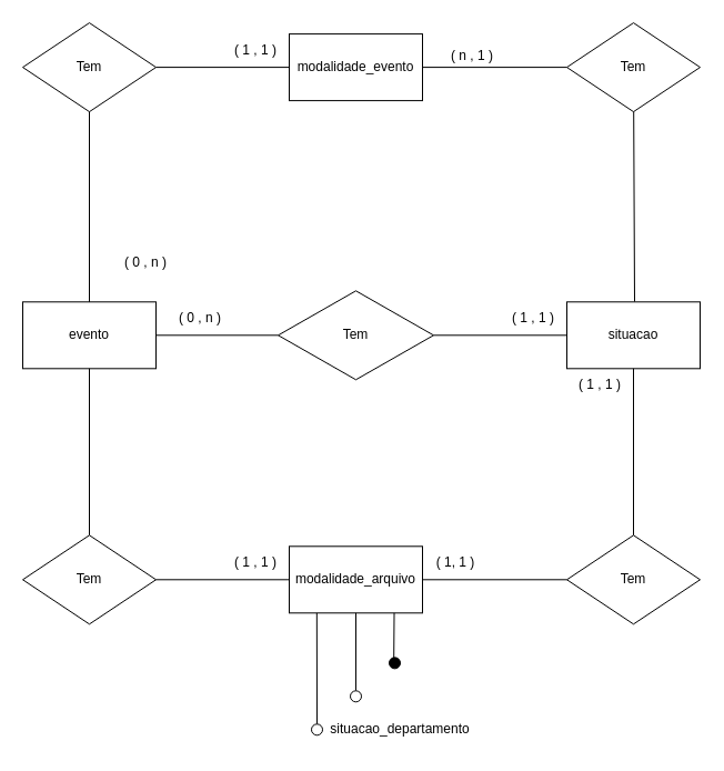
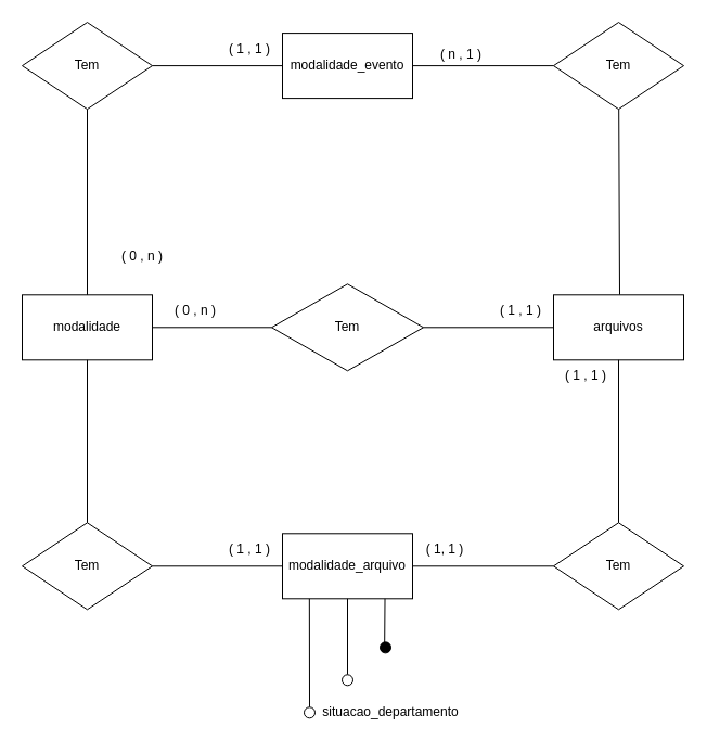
- <mxCell id="3" value="evento" style="rounded=0;whiteSpace=wrap;html=1;" vertex="1" parent="1"><mxGeometry x="20" y="271.3" width="120" height="60" as="geometry" /></mxCell>
+ <mxCell id="3" value="modalidade" style="rounded=0;whiteSpace=wrap;html=1;" vertex="1" parent="1"><mxGeometry x="20" y="271.3" width="120" height="60" as="geometry" /></mxCell>
- <mxCell id="4" value="situacao" style="rounded=0;whiteSpace=wrap;html=1;" vertex="1" parent="1"><mxGeometry x="510" y="271.3" width="120" height="60" as="geometry" /></mxCell>
+ <mxCell id="4" value="arquivos" style="rounded=0;whiteSpace=wrap;html=1;" vertex="1" parent="1"><mxGeometry x="510" y="271.3" width="120" height="60" as="geometry" /></mxCell>
